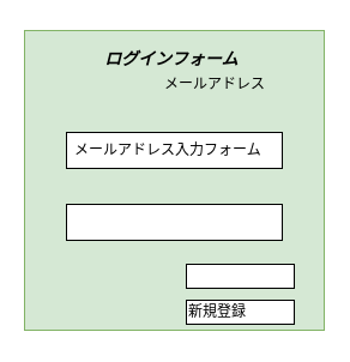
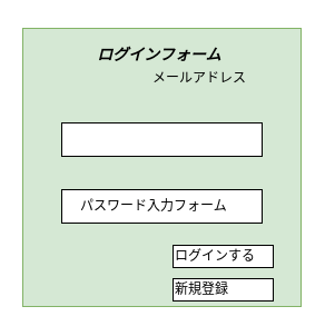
- <mxCell id="7" value="メールアドレス入力フォーム" style="text;html=1;resizable=0;points=[];autosize=1;align=left;verticalAlign=top;spacingTop=-4;fontFamily=Helvetica;" parent="1" vertex="1"><mxGeometry x="60" y="115" width="170" height="20" as="geometry" /></mxCell>
+ <mxCell id="8" value="パスワード入力フォーム" style="text;html=1;resizable=0;points=[];autosize=1;align=left;verticalAlign=top;spacingTop=-4;fontFamily=Helvetica;" parent="1" vertex="1"><mxGeometry x="70" y="175" width="150" height="20" as="geometry" /></mxCell>
+ <mxCell id="10" value="ログインする" style="text;html=1;resizable=0;points=[];autosize=1;align=left;verticalAlign=top;spacingTop=-4;" parent="1" vertex="1"><mxGeometry x="155" y="220" width="90" height="20" as="geometry" /></mxCell>
